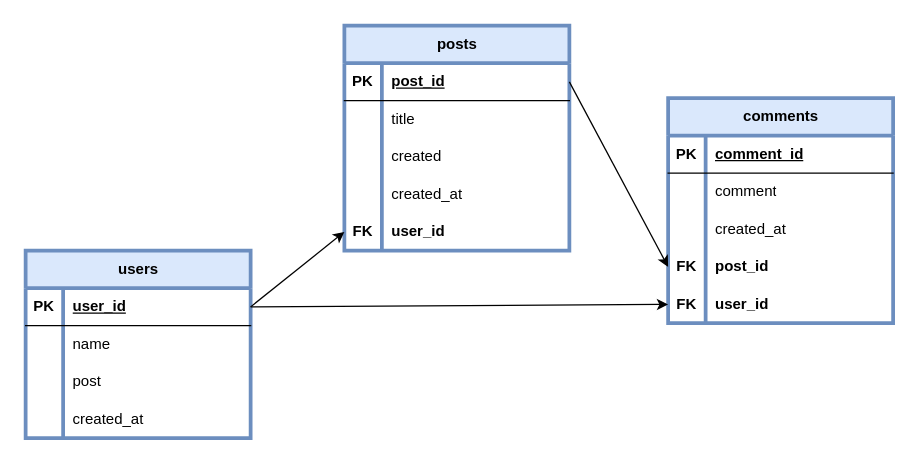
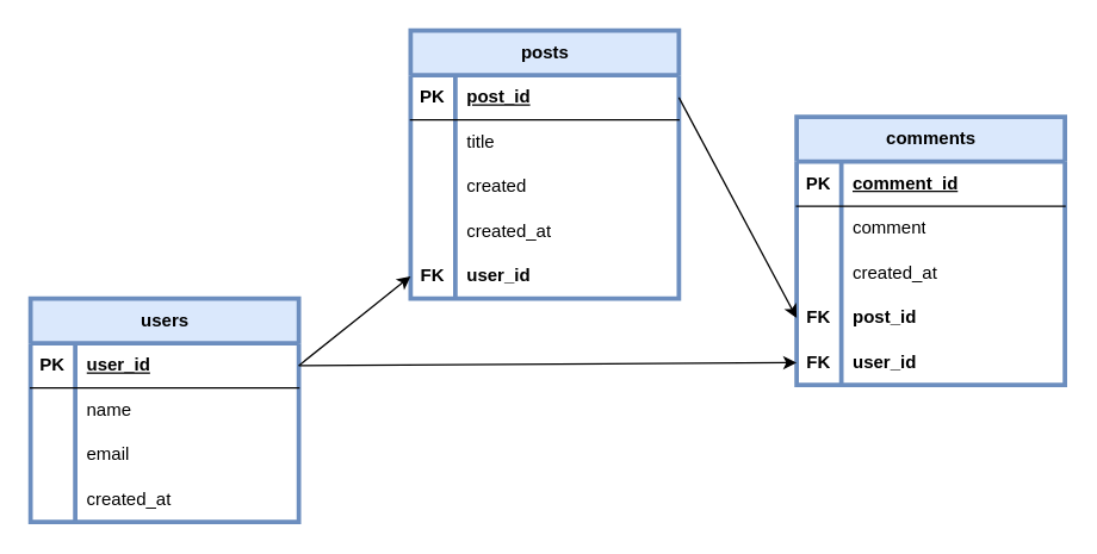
- <mxCell id="44" value="post" style="shape=partialRectangle;connectable=0;fillColor=none;top=0;left=0;bottom=0;right=0;align=left;spacingLeft=6;overflow=hidden;whiteSpace=wrap;html=1;" vertex="1" parent="42"><mxGeometry x="30" width="150" height="30" as="geometry"><mxRectangle width="150" height="30" as="alternateBounds" /></mxGeometry></mxCell>
+ <mxCell id="44" value="email" style="shape=partialRectangle;connectable=0;fillColor=none;top=0;left=0;bottom=0;right=0;align=left;spacingLeft=6;overflow=hidden;whiteSpace=wrap;html=1;" vertex="1" parent="42"><mxGeometry x="30" width="150" height="30" as="geometry"><mxRectangle width="150" height="30" as="alternateBounds" /></mxGeometry></mxCell>
